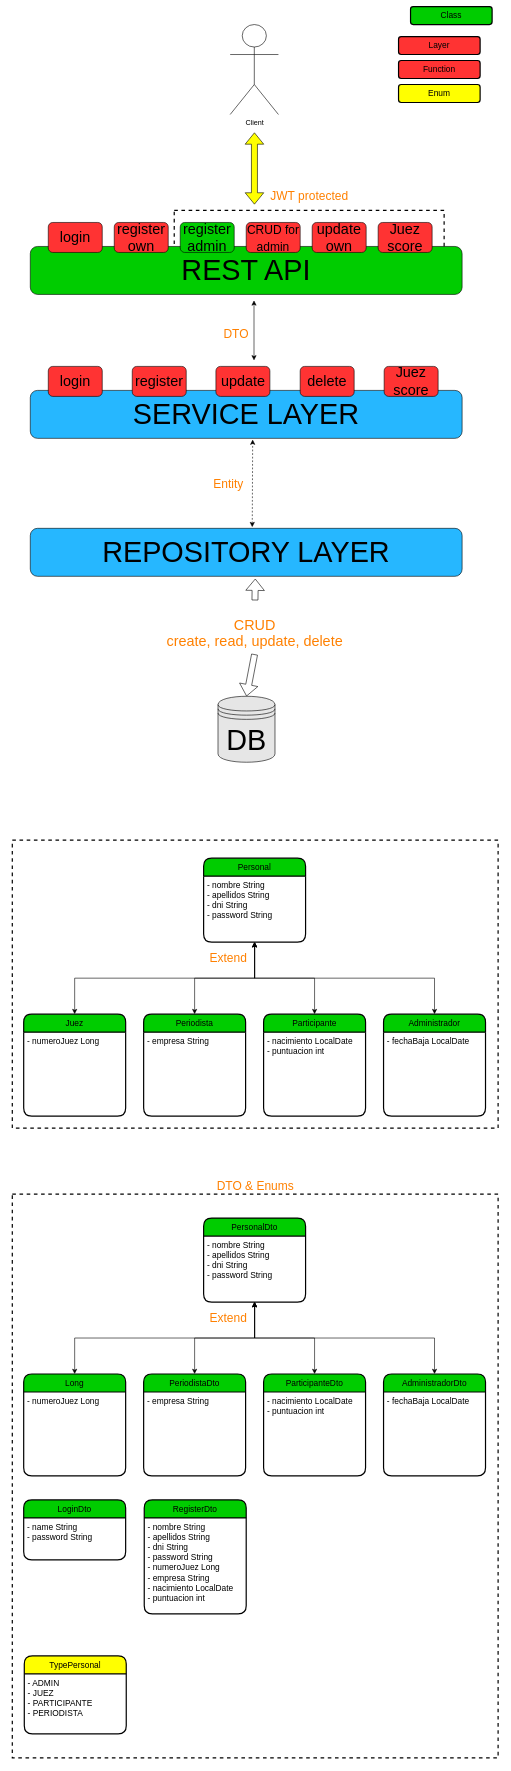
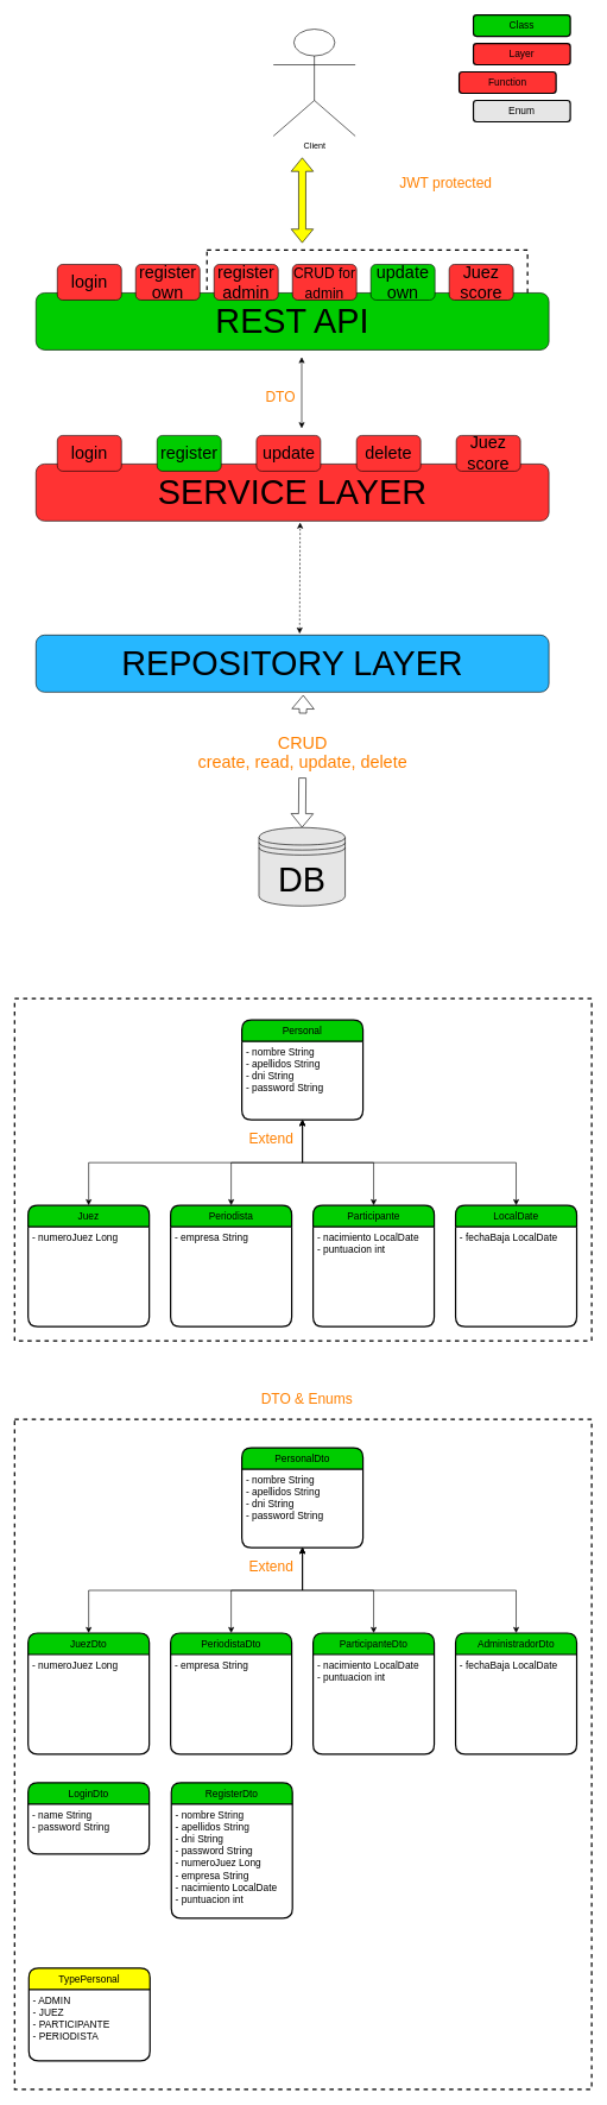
- <mxCell id="67" value="Class" style="rounded=1;whiteSpace=wrap;html=1;labelBackgroundColor=none;fontSize=14;fontColor=#000000;strokeWidth=2;fillColor=#00CC00;" vertex="1" parent="1"><mxGeometry x="684" y="10" width="136" height="30" as="geometry" /></mxCell>
+ <mxCell id="67" value="Class" style="rounded=1;whiteSpace=wrap;html=1;labelBackgroundColor=none;fontSize=14;fontColor=#000000;strokeWidth=2;fillColor=#00CC00;" vertex="1" parent="1"><mxGeometry x="664" y="20" width="136" height="30" as="geometry" /></mxCell>
- <mxCell id="4" value="Client" style="shape=umlActor;verticalLabelPosition=bottom;verticalAlign=top;html=1;outlineConnect=0;" parent="1" vertex="1"><mxGeometry x="383.25" y="40" width="80.5" height="150" as="geometry" /></mxCell>
+ <mxCell id="4" value="Client" style="shape=umlActor;verticalLabelPosition=bottom;verticalAlign=top;html=1;outlineConnect=0;" parent="1" vertex="1"><mxGeometry x="383.25" y="40" width="115" height="150" as="geometry" /></mxCell>
- <mxCell id="69" value="Function" style="rounded=1;whiteSpace=wrap;html=1;labelBackgroundColor=none;fontSize=14;fontColor=#000000;strokeWidth=2;fillColor=#FF3333;" vertex="1" parent="1"><mxGeometry x="664" y="100" width="136" height="30" as="geometry" /></mxCell>
+ <mxCell id="69" value="Function" style="rounded=1;whiteSpace=wrap;html=1;labelBackgroundColor=none;fontSize=14;fontColor=#000000;strokeWidth=2;fillColor=#FF3333;" vertex="1" parent="1"><mxGeometry x="644" y="100" width="136" height="30" as="geometry" /></mxCell>
- <mxCell id="70" value="Enum" style="rounded=1;whiteSpace=wrap;html=1;labelBackgroundColor=none;fontSize=14;fontColor=#000000;strokeWidth=2;fillColor=#FFFF00;" vertex="1" parent="1"><mxGeometry x="664" y="140" width="136" height="30" as="geometry" /></mxCell>
+ <mxCell id="70" value="Enum" style="rounded=1;whiteSpace=wrap;html=1;labelBackgroundColor=none;fontSize=14;fontColor=#000000;strokeWidth=2;fillColor=#e6e6e6;" vertex="1" parent="1"><mxGeometry x="664" y="140" width="136" height="30" as="geometry" /></mxCell>
- <mxCell id="18" value="&lt;font color=&quot;#ff8000&quot;&gt;JWT protected&lt;/font&gt;" style="text;html=1;align=center;verticalAlign=middle;resizable=0;points=[];autosize=1;strokeColor=none;fillColor=none;fontSize=20;fontColor=#000000;" parent="1" vertex="1"><mxGeometry x="440" y="310" width="150" height="30" as="geometry" /></mxCell>
+ <mxCell id="18" value="&lt;font color=&quot;#ff8000&quot;&gt;JWT protected&lt;/font&gt;" style="text;html=1;align=center;verticalAlign=middle;resizable=0;points=[];autosize=1;strokeColor=none;fillColor=none;fontSize=20;fontColor=#000000;" parent="1" vertex="1"><mxGeometry x="550" y="240" width="150" height="30" as="geometry" /></mxCell>
- <mxCell id="14" value="&lt;font color=&quot;#000000&quot;&gt;register admin&lt;/font&gt;" style="rounded=1;whiteSpace=wrap;html=1;fontSize=24;fontColor=#FF8000;fillColor=#00cc00;" parent="1" vertex="1"><mxGeometry x="300" y="370" width="90" height="50" as="geometry" /></mxCell>
+ <mxCell id="14" value="&lt;font color=&quot;#000000&quot;&gt;register admin&lt;/font&gt;" style="rounded=1;whiteSpace=wrap;html=1;fontSize=24;fontColor=#FF8000;fillColor=#FF3333;" parent="1" vertex="1"><mxGeometry x="300" y="370" width="90" height="50" as="geometry" /></mxCell>
- <mxCell id="16" value="&lt;font color=&quot;#000000&quot;&gt;update own&lt;/font&gt;" style="rounded=1;whiteSpace=wrap;html=1;fontSize=24;fontColor=#FF8000;fillColor=#FF3333;" parent="1" vertex="1"><mxGeometry x="520" y="370" width="90" height="50" as="geometry" /></mxCell>
+ <mxCell id="16" value="&lt;font color=&quot;#000000&quot;&gt;update own&lt;/font&gt;" style="rounded=1;whiteSpace=wrap;html=1;fontSize=24;fontColor=#FF8000;fillColor=#00cc00;" parent="1" vertex="1"><mxGeometry x="520" y="370" width="90" height="50" as="geometry" /></mxCell>
- <mxCell id="21" value="&lt;font color=&quot;#000000&quot;&gt;register&lt;br&gt;&lt;/font&gt;" style="rounded=1;whiteSpace=wrap;html=1;fontSize=24;fontColor=#FF8000;fillColor=#FF3333;" parent="1" vertex="1"><mxGeometry x="220" y="610" width="90" height="50" as="geometry" /></mxCell>
+ <mxCell id="21" value="&lt;font color=&quot;#000000&quot;&gt;register&lt;br&gt;&lt;/font&gt;" style="rounded=1;whiteSpace=wrap;html=1;fontSize=24;fontColor=#FF8000;fillColor=#00cc00;" parent="1" vertex="1"><mxGeometry x="220" y="610" width="90" height="50" as="geometry" /></mxCell>
- <mxCell id="6" value="&lt;font style=&quot;font-size: 48px;&quot;&gt;SERVICE LAYER&lt;/font&gt;" style="rounded=1;whiteSpace=wrap;html=1;fillColor=#26B7FF;" parent="1" vertex="1"><mxGeometry x="50" y="650" width="720" height="80" as="geometry" /></mxCell>
+ <mxCell id="6" value="&lt;font style=&quot;font-size: 48px;&quot;&gt;SERVICE LAYER&lt;/font&gt;" style="rounded=1;whiteSpace=wrap;html=1;fillColor=#ff3333;" parent="1" vertex="1"><mxGeometry x="50" y="650" width="720" height="80" as="geometry" /></mxCell>
- <mxCell id="28" value="&lt;font color=&quot;#ff8000&quot;&gt;Entity&lt;/font&gt;" style="text;html=1;align=center;verticalAlign=middle;resizable=0;points=[];autosize=1;strokeColor=none;fillColor=none;fontSize=20;fontColor=#000000;" parent="1" vertex="1"><mxGeometry x="345" y="790" width="70" height="30" as="geometry" /></mxCell>
- <mxCell id="7" value="&lt;font style=&quot;font-size: 48px;&quot;&gt;REPOSITORY LAYER&lt;/font&gt;" style="rounded=1;whiteSpace=wrap;html=1;fillColor=#26B7FF;" parent="1" vertex="1"><mxGeometry x="50" y="880" width="720" height="80" as="geometry" /></mxCell>
+ <mxCell id="7" value="&lt;font style=&quot;font-size: 48px;&quot;&gt;REPOSITORY LAYER&lt;/font&gt;" style="rounded=1;whiteSpace=wrap;html=1;fillColor=#26B7FF;" parent="1" vertex="1"><mxGeometry x="50" y="890" width="720" height="80" as="geometry" /></mxCell>
- <mxCell id="8" value="DB" style="shape=datastore;whiteSpace=wrap;html=1;fontSize=48;fillColor=#E6E6E6;" parent="1" vertex="1"><mxGeometry x="363" y="1160" width="95" height="110" as="geometry" /></mxCell>
+ <mxCell id="8" value="DB" style="shape=datastore;whiteSpace=wrap;html=1;fontSize=48;fillColor=#E6E6E6;" parent="1" vertex="1"><mxGeometry x="363" y="1160" width="121" height="110" as="geometry" /></mxCell>
- <mxCell id="38" value="Administrador" style="swimlane;childLayout=stackLayout;horizontal=1;startSize=30;horizontalStack=0;rounded=1;fontSize=14;fontStyle=0;strokeWidth=2;resizeParent=0;resizeLast=1;shadow=0;dashed=0;align=center;labelBackgroundColor=none;fontColor=#000000;fillColor=#00CC00;" vertex="1" parent="1"><mxGeometry x="639" y="1690" width="170" height="170" as="geometry" /></mxCell>
+ <mxCell id="38" value="LocalDate" style="swimlane;childLayout=stackLayout;horizontal=1;startSize=30;horizontalStack=0;rounded=1;fontSize=14;fontStyle=0;strokeWidth=2;resizeParent=0;resizeLast=1;shadow=0;dashed=0;align=center;labelBackgroundColor=none;fontColor=#000000;fillColor=#00CC00;" vertex="1" parent="1"><mxGeometry x="639" y="1690" width="170" height="170" as="geometry" /></mxCell>
- <mxCell id="59" value="&lt;font color=&quot;#ff8000&quot;&gt;DTO &amp;amp; Enums&lt;/font&gt;" style="text;html=1;align=center;verticalAlign=middle;resizable=0;points=[];autosize=1;strokeColor=none;fillColor=none;fontSize=20;fontColor=#000000;" vertex="1" parent="1"><mxGeometry x="355" y="1960" width="140" height="30" as="geometry" /></mxCell>
+ <mxCell id="59" value="&lt;font color=&quot;#ff8000&quot;&gt;DTO &amp;amp; Enums&lt;/font&gt;" style="text;html=1;align=center;verticalAlign=middle;resizable=0;points=[];autosize=1;strokeColor=none;fillColor=none;fontSize=20;fontColor=#000000;" vertex="1" parent="1"><mxGeometry x="360" y="1945" width="140" height="30" as="geometry" /></mxCell>
- <mxCell id="56" value="Long" style="swimlane;childLayout=stackLayout;horizontal=1;startSize=30;horizontalStack=0;rounded=1;fontSize=14;fontStyle=0;strokeWidth=2;resizeParent=0;resizeLast=1;shadow=0;dashed=0;align=center;labelBackgroundColor=none;fontColor=#000000;fillColor=#00CC00;" vertex="1" parent="1"><mxGeometry x="39" y="2290" width="170" height="170" as="geometry" /></mxCell>
+ <mxCell id="56" value="JuezDto" style="swimlane;childLayout=stackLayout;horizontal=1;startSize=30;horizontalStack=0;rounded=1;fontSize=14;fontStyle=0;strokeWidth=2;resizeParent=0;resizeLast=1;shadow=0;dashed=0;align=center;labelBackgroundColor=none;fontColor=#000000;fillColor=#00CC00;" vertex="1" parent="1"><mxGeometry x="39" y="2290" width="170" height="170" as="geometry" /></mxCell>
